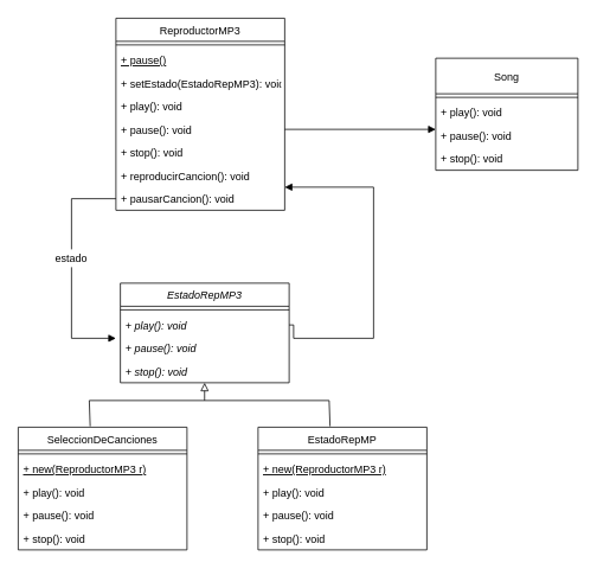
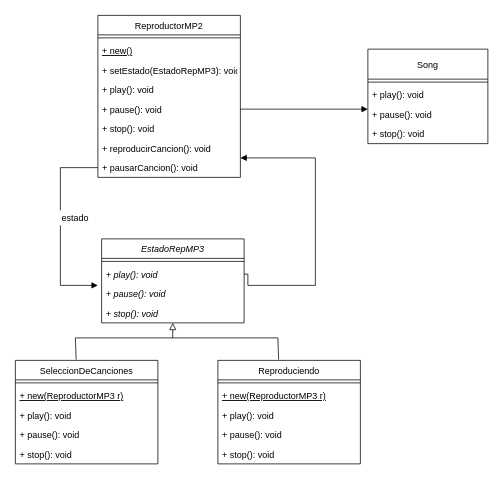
- <mxCell id="2" value="ReproductorMP3" style="swimlane;fontStyle=0;align=center;verticalAlign=top;childLayout=stackLayout;horizontal=1;startSize=26;horizontalStack=0;resizeParent=1;resizeLast=0;collapsible=1;marginBottom=0;rounded=0;shadow=0;strokeWidth=1;" parent="1" vertex="1"><mxGeometry x="130" y="20" width="190" height="216" as="geometry"><mxRectangle x="560" y="380" width="160" height="26" as="alternateBounds" /></mxGeometry></mxCell>
+ <mxCell id="2" value="ReproductorMP2" style="swimlane;fontStyle=0;align=center;verticalAlign=top;childLayout=stackLayout;horizontal=1;startSize=26;horizontalStack=0;resizeParent=1;resizeLast=0;collapsible=1;marginBottom=0;rounded=0;shadow=0;strokeWidth=1;" parent="1" vertex="1"><mxGeometry x="130" y="20" width="190" height="216" as="geometry"><mxRectangle x="560" y="380" width="160" height="26" as="alternateBounds" /></mxGeometry></mxCell>
- <mxCell id="4" value="+ pause()" style="text;align=left;verticalAlign=top;spacingLeft=4;spacingRight=4;overflow=hidden;rotatable=0;points=[[0,0.5],[1,0.5]];portConstraint=eastwest;fontStyle=4" parent="2" vertex="1"><mxGeometry y="34" width="190" height="26" as="geometry" /></mxCell>
+ <mxCell id="4" value="+ new()" style="text;align=left;verticalAlign=top;spacingLeft=4;spacingRight=4;overflow=hidden;rotatable=0;points=[[0,0.5],[1,0.5]];portConstraint=eastwest;fontStyle=4" parent="2" vertex="1"><mxGeometry y="34" width="190" height="26" as="geometry" /></mxCell>
- <mxCell id="29" value="estado" style="text;html=1;align=center;verticalAlign=middle;whiteSpace=wrap;rounded=0;fillColor=default;" parent="1" vertex="1"><mxGeometry x="50" y="280" width="60" height="20" as="geometry" /></mxCell>
+ <mxCell id="29" value="estado" style="text;html=1;align=center;verticalAlign=middle;whiteSpace=wrap;rounded=0;fillColor=default;" parent="1" vertex="1"><mxGeometry x="70" y="280" width="60" height="20" as="geometry" /></mxCell>
- <mxCell id="35" value="EstadoRepMP" style="swimlane;fontStyle=0;align=center;verticalAlign=top;childLayout=stackLayout;horizontal=1;startSize=26;horizontalStack=0;resizeParent=1;resizeLast=0;collapsible=1;marginBottom=0;rounded=0;shadow=0;strokeWidth=1;" parent="1" vertex="1"><mxGeometry x="290" y="480" width="190" height="138" as="geometry"><mxRectangle x="560" y="380" width="160" height="26" as="alternateBounds" /></mxGeometry></mxCell>
+ <mxCell id="35" value="Reproduciendo" style="swimlane;fontStyle=0;align=center;verticalAlign=top;childLayout=stackLayout;horizontal=1;startSize=26;horizontalStack=0;resizeParent=1;resizeLast=0;collapsible=1;marginBottom=0;rounded=0;shadow=0;strokeWidth=1;" parent="1" vertex="1"><mxGeometry x="290" y="480" width="190" height="138" as="geometry"><mxRectangle x="560" y="380" width="160" height="26" as="alternateBounds" /></mxGeometry></mxCell>
